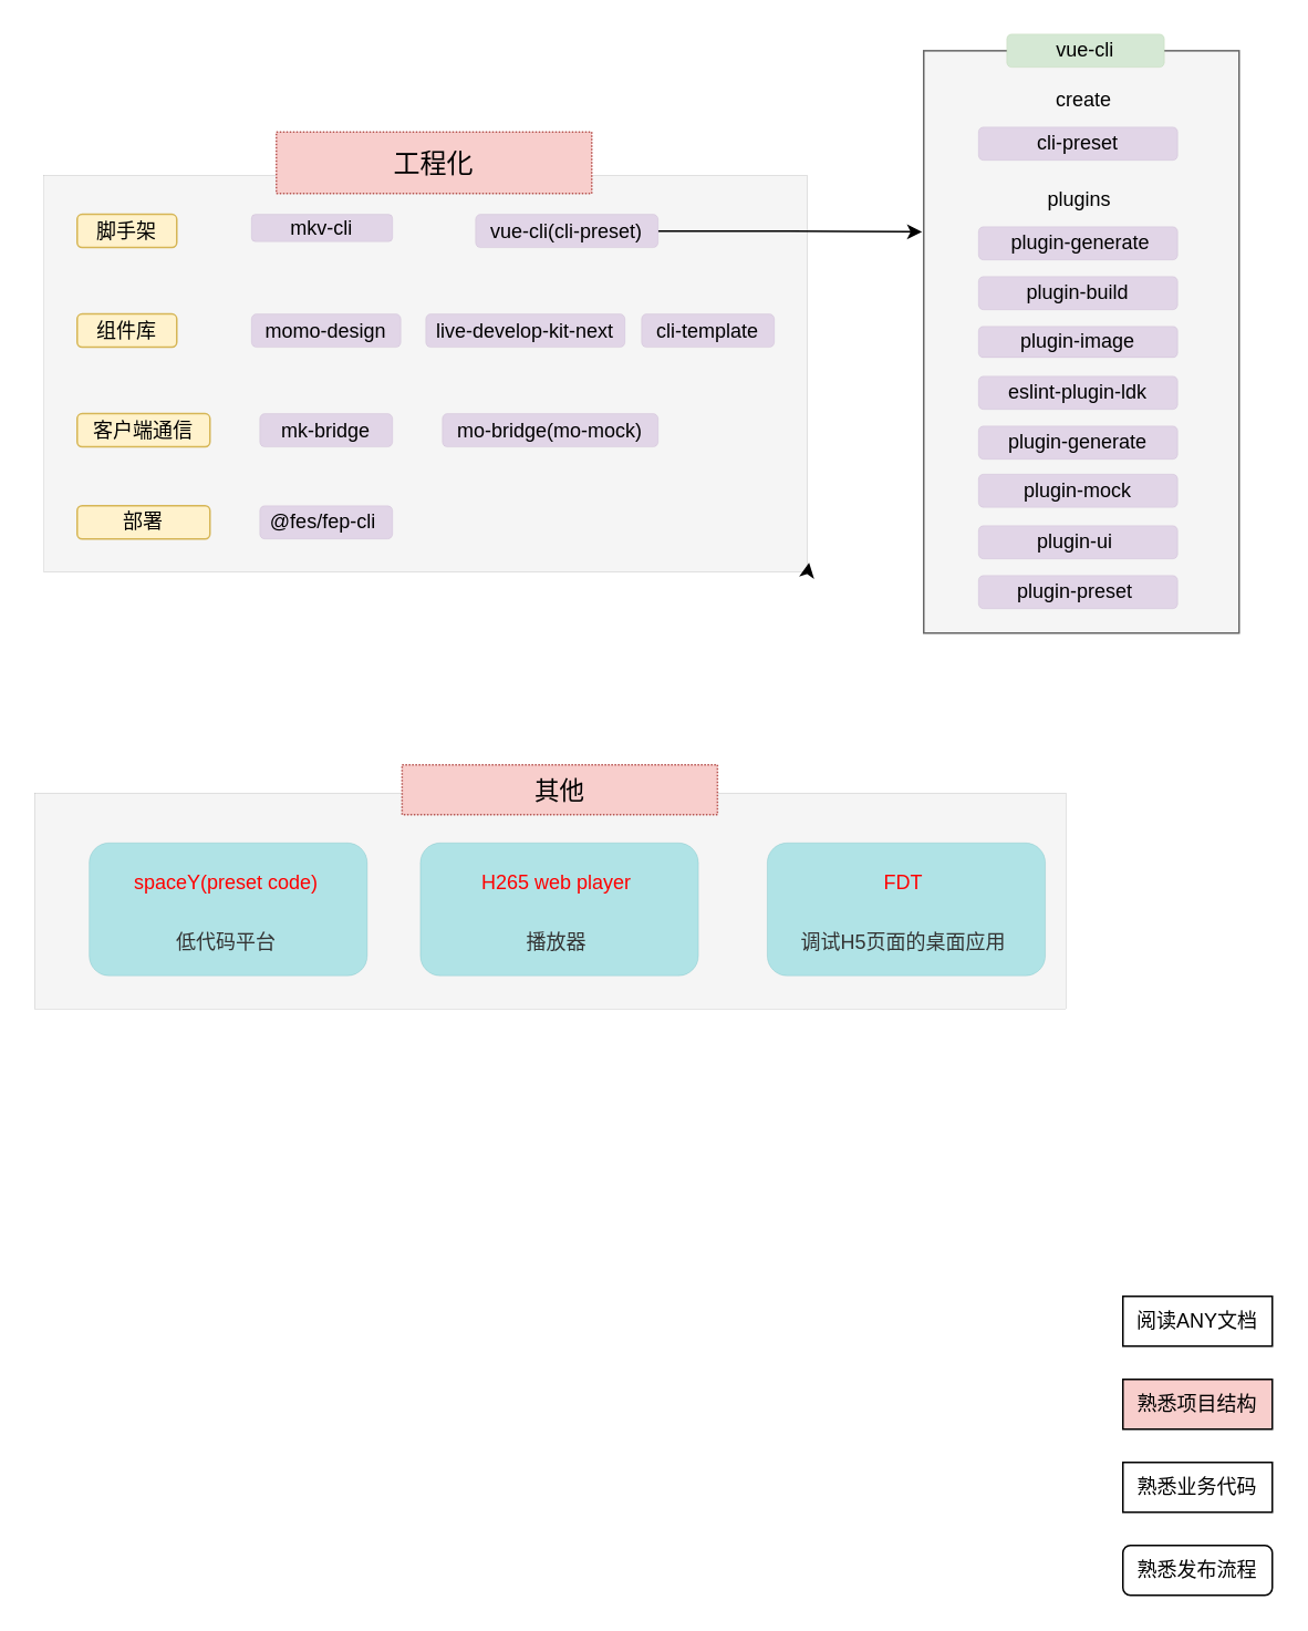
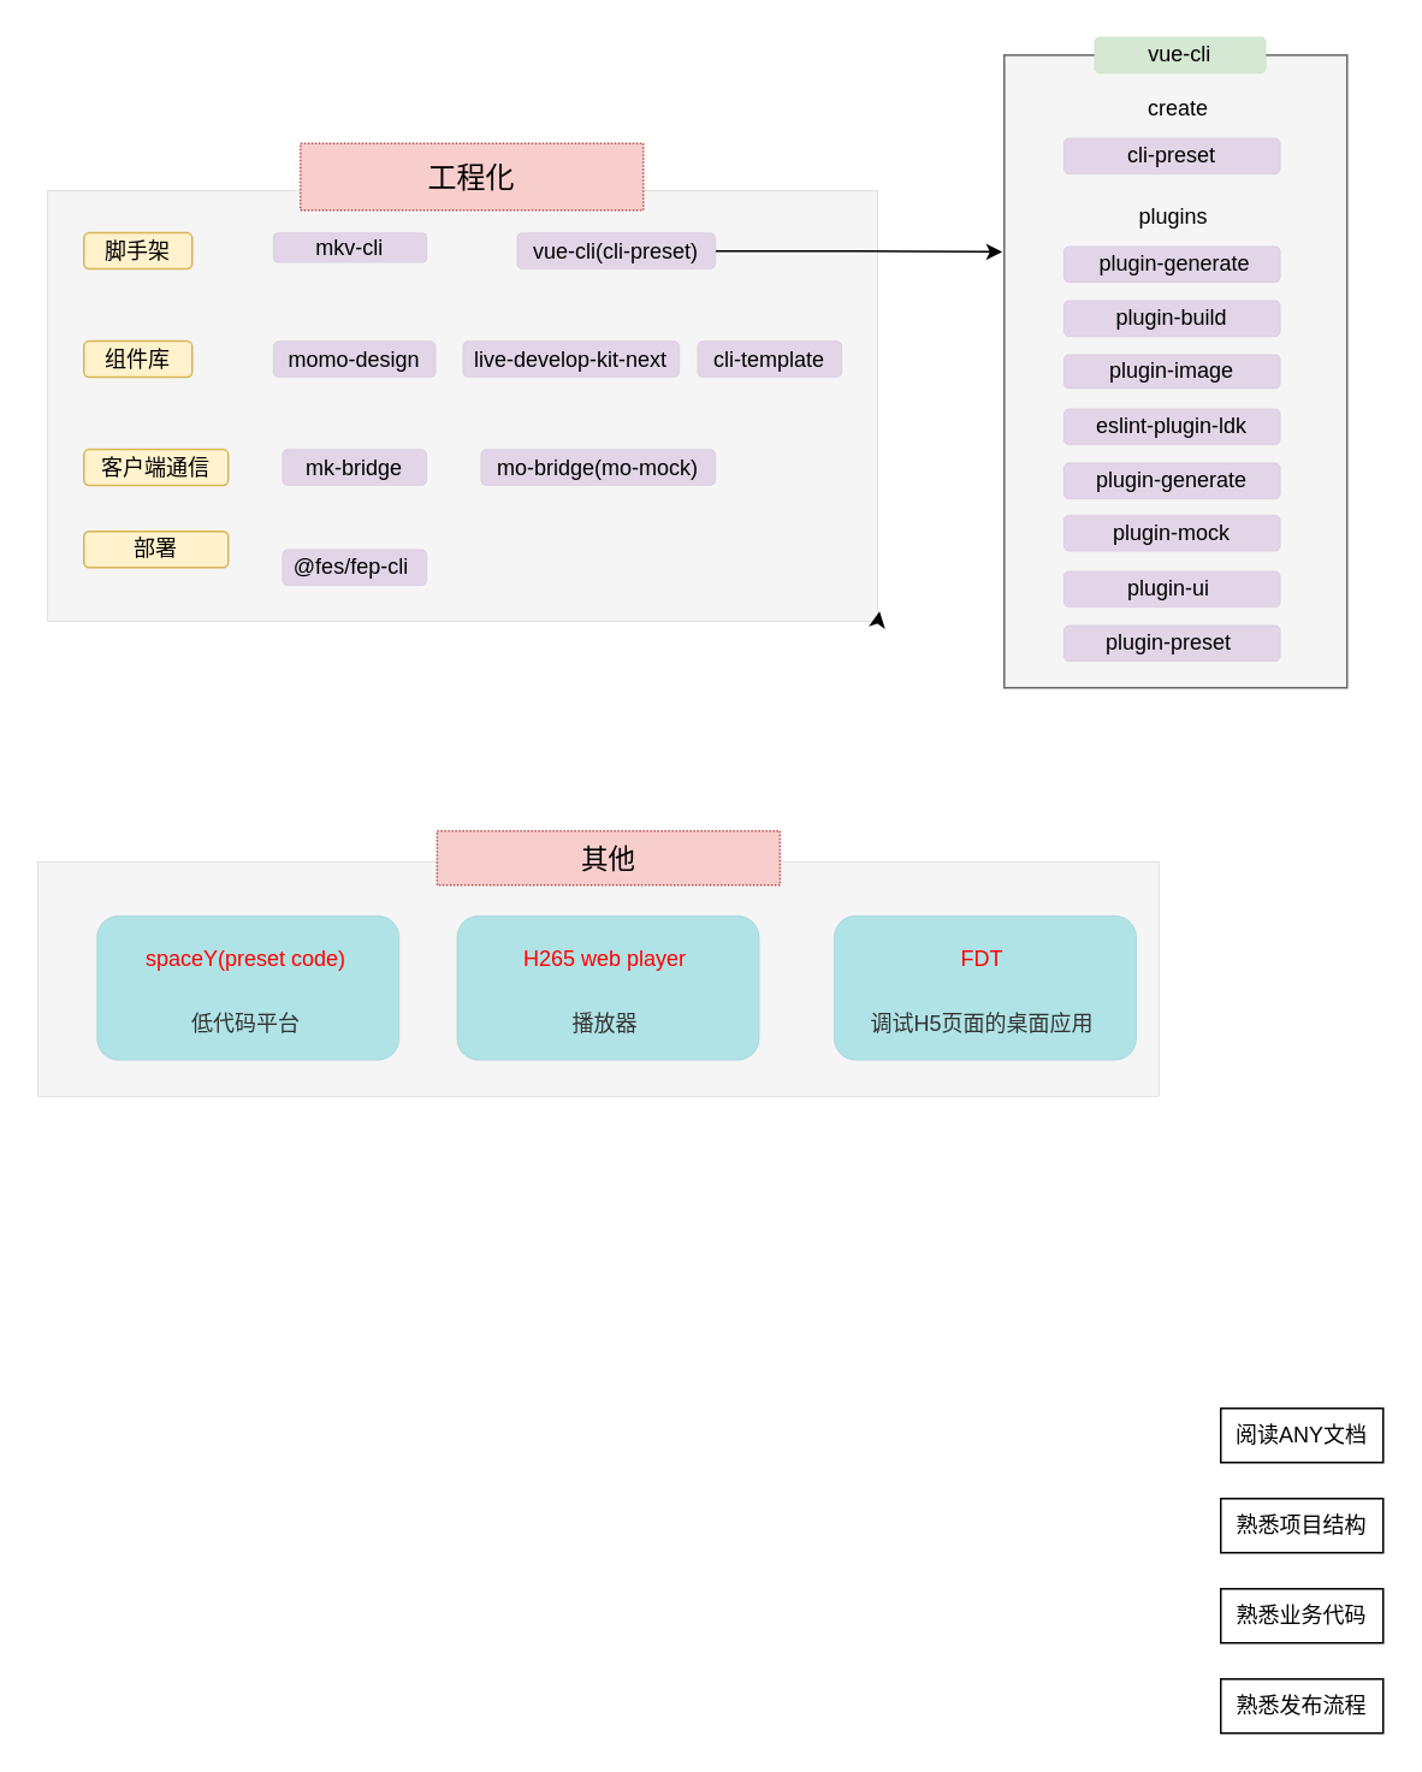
- <mxCell id="33" value="部署" style="text;html=1;strokeColor=#d6b656;fillColor=#fff2cc;align=center;verticalAlign=middle;whiteSpace=wrap;rounded=1;shadow=0;glass=0;sketch=0;" vertex="1" parent="1"><mxGeometry x="46" y="304" width="80" height="20" as="geometry" /></mxCell>
+ <mxCell id="33" value="部署" style="text;html=1;strokeColor=#d6b656;fillColor=#fff2cc;align=center;verticalAlign=middle;whiteSpace=wrap;rounded=1;shadow=0;glass=0;sketch=0;" vertex="1" parent="1"><mxGeometry x="46" y="294" width="80" height="20" as="geometry" /></mxCell>
- <mxCell id="5" value="熟悉项目结构" style="rounded=0;whiteSpace=wrap;html=1;fillColor=#f8cecc;" parent="1" vertex="1"><mxGeometry x="676" y="830" width="90" height="30" as="geometry" /></mxCell>
+ <mxCell id="5" value="熟悉项目结构" style="rounded=0;whiteSpace=wrap;html=1;" parent="1" vertex="1"><mxGeometry x="676" y="830" width="90" height="30" as="geometry" /></mxCell>
- <mxCell id="7" value="熟悉发布流程" style="whiteSpace=wrap;html=1;rounded=1;" parent="1" vertex="1"><mxGeometry x="676" y="930" width="90" height="30" as="geometry" /></mxCell>
+ <mxCell id="7" value="熟悉发布流程" style="rounded=0;whiteSpace=wrap;html=1;" parent="1" vertex="1"><mxGeometry x="676" y="930" width="90" height="30" as="geometry" /></mxCell>
